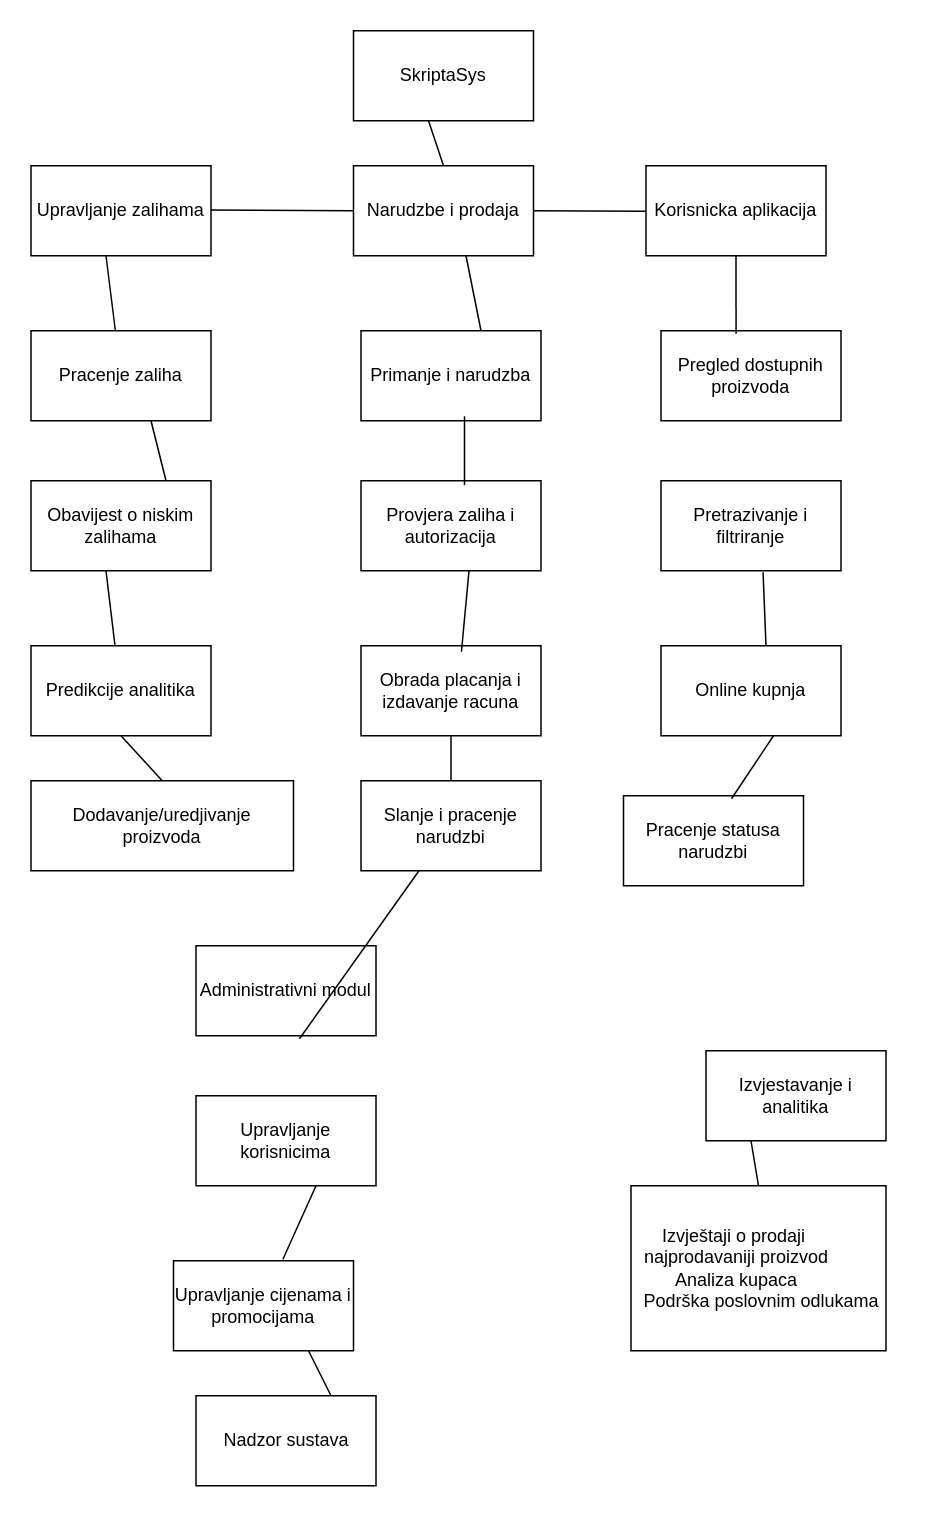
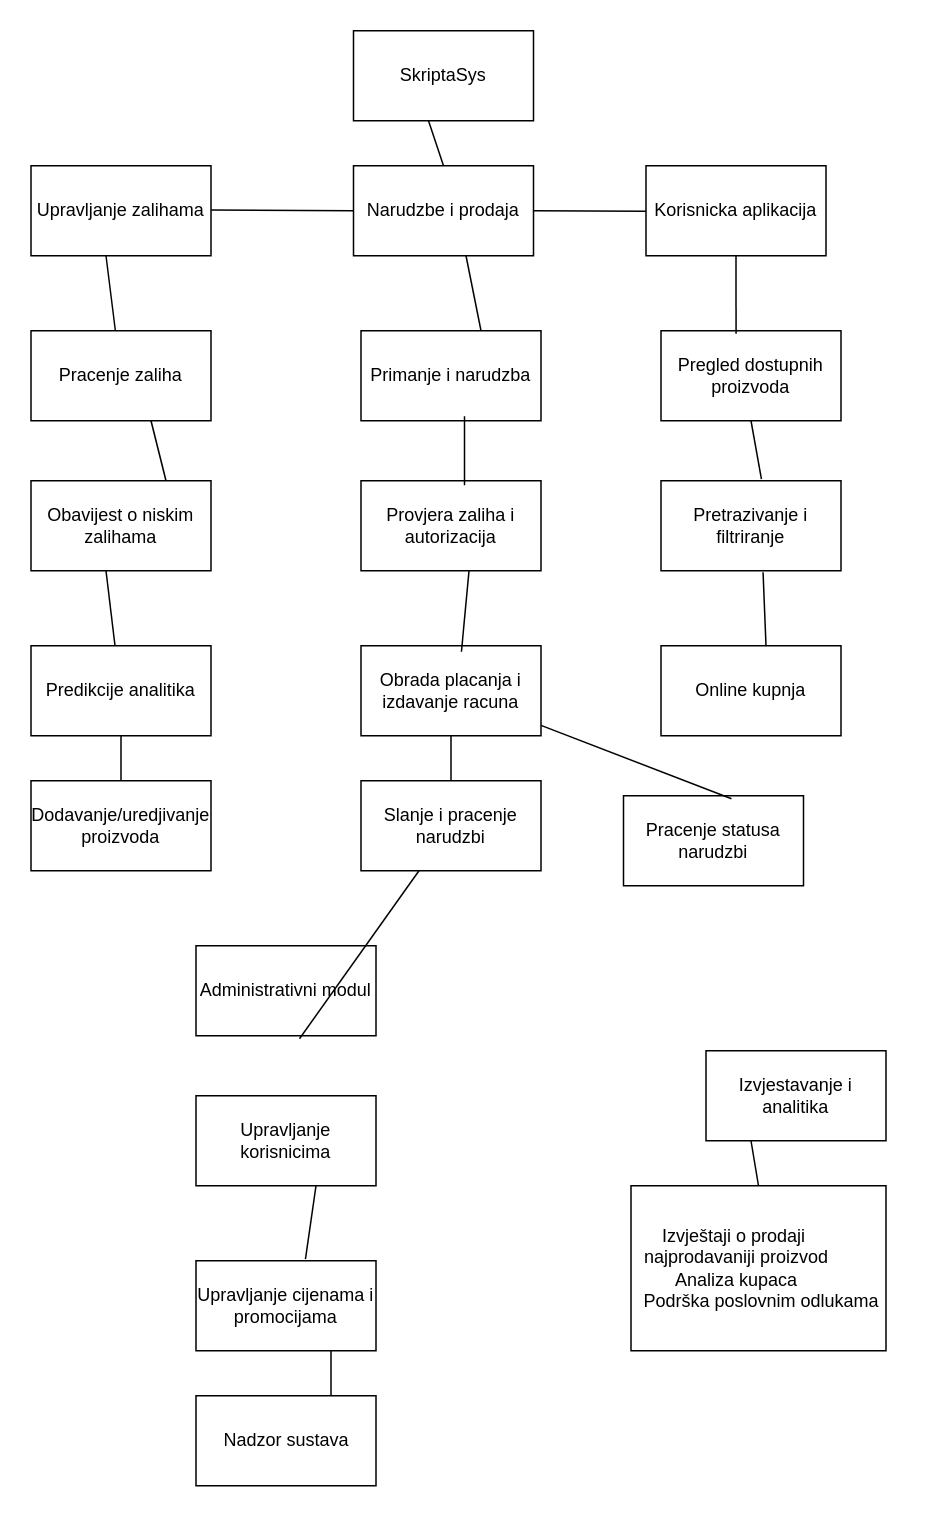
+ <mxCell id="36" value="" style="endArrow=none;html=1;rounded=0;exitX=0.558;exitY=-0.017;exitDx=0;exitDy=0;entryX=0.5;entryY=1;entryDx=0;entryDy=0;exitPerimeter=0;" edge="1" parent="1" source="15" target="14"><mxGeometry width="50" height="50" relative="1" as="geometry"><mxPoint x="520" y="340" as="sourcePoint" /><mxPoint x="520" y="310" as="targetPoint" /></mxGeometry></mxCell>
- <mxCell id="38" value="" style="endArrow=none;html=1;rounded=0;exitX=0.6;exitY=0.033;exitDx=0;exitDy=0;entryX=0.625;entryY=1;entryDx=0;entryDy=0;exitPerimeter=0;entryPerimeter=0;" edge="1" parent="1" source="17" target="16"><mxGeometry width="50" height="50" relative="1" as="geometry"><mxPoint x="510" y="500" as="sourcePoint" /><mxPoint x="510" y="470" as="targetPoint" /></mxGeometry></mxCell>
+ <mxCell id="38" value="" style="endArrow=none;html=1;rounded=0;exitX=0.6;exitY=0.033;exitDx=0;exitDy=0;exitPerimeter=0;" edge="1" parent="1" source="17" target="12"><mxGeometry width="50" height="50" relative="1" as="geometry"><mxPoint x="510" y="500" as="sourcePoint" /><mxPoint x="510" y="470" as="targetPoint" /></mxGeometry></mxCell>
- <mxCell id="9" value="Dodavanje/uredjivanje proizvoda" style="rounded=0;whiteSpace=wrap;html=1;" vertex="1" parent="1"><mxGeometry x="20" y="520" width="175" height="60" as="geometry" /></mxCell>
+ <mxCell id="9" value="Dodavanje/uredjivanje proizvoda" style="rounded=0;whiteSpace=wrap;html=1;" vertex="1" parent="1"><mxGeometry x="20" y="520" width="120" height="60" as="geometry" /></mxCell>
- <mxCell id="20" value="Upravljanje cijenama i promocijama" style="rounded=0;whiteSpace=wrap;html=1;" vertex="1" parent="1"><mxGeometry x="115" y="840" width="120" height="60" as="geometry" /></mxCell>
+ <mxCell id="20" value="Upravljanje cijenama i promocijama" style="rounded=0;whiteSpace=wrap;html=1;" vertex="1" parent="1"><mxGeometry x="130" y="840" width="120" height="60" as="geometry" /></mxCell>
